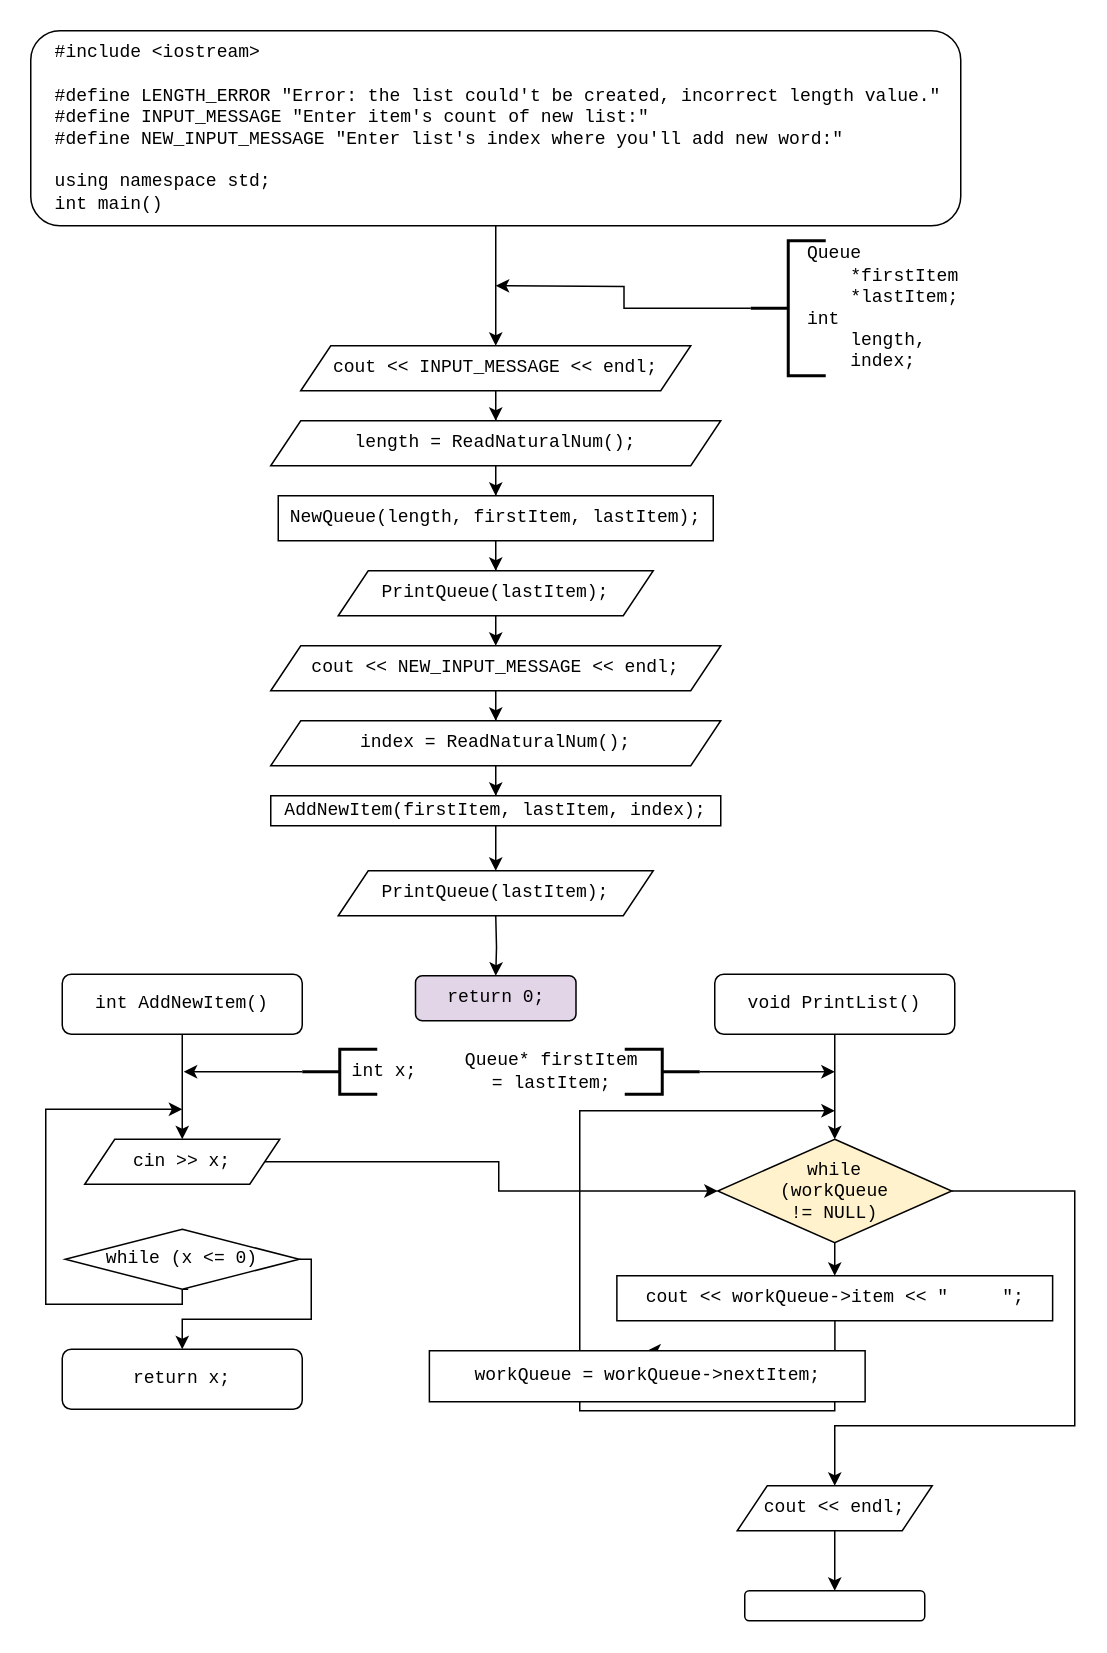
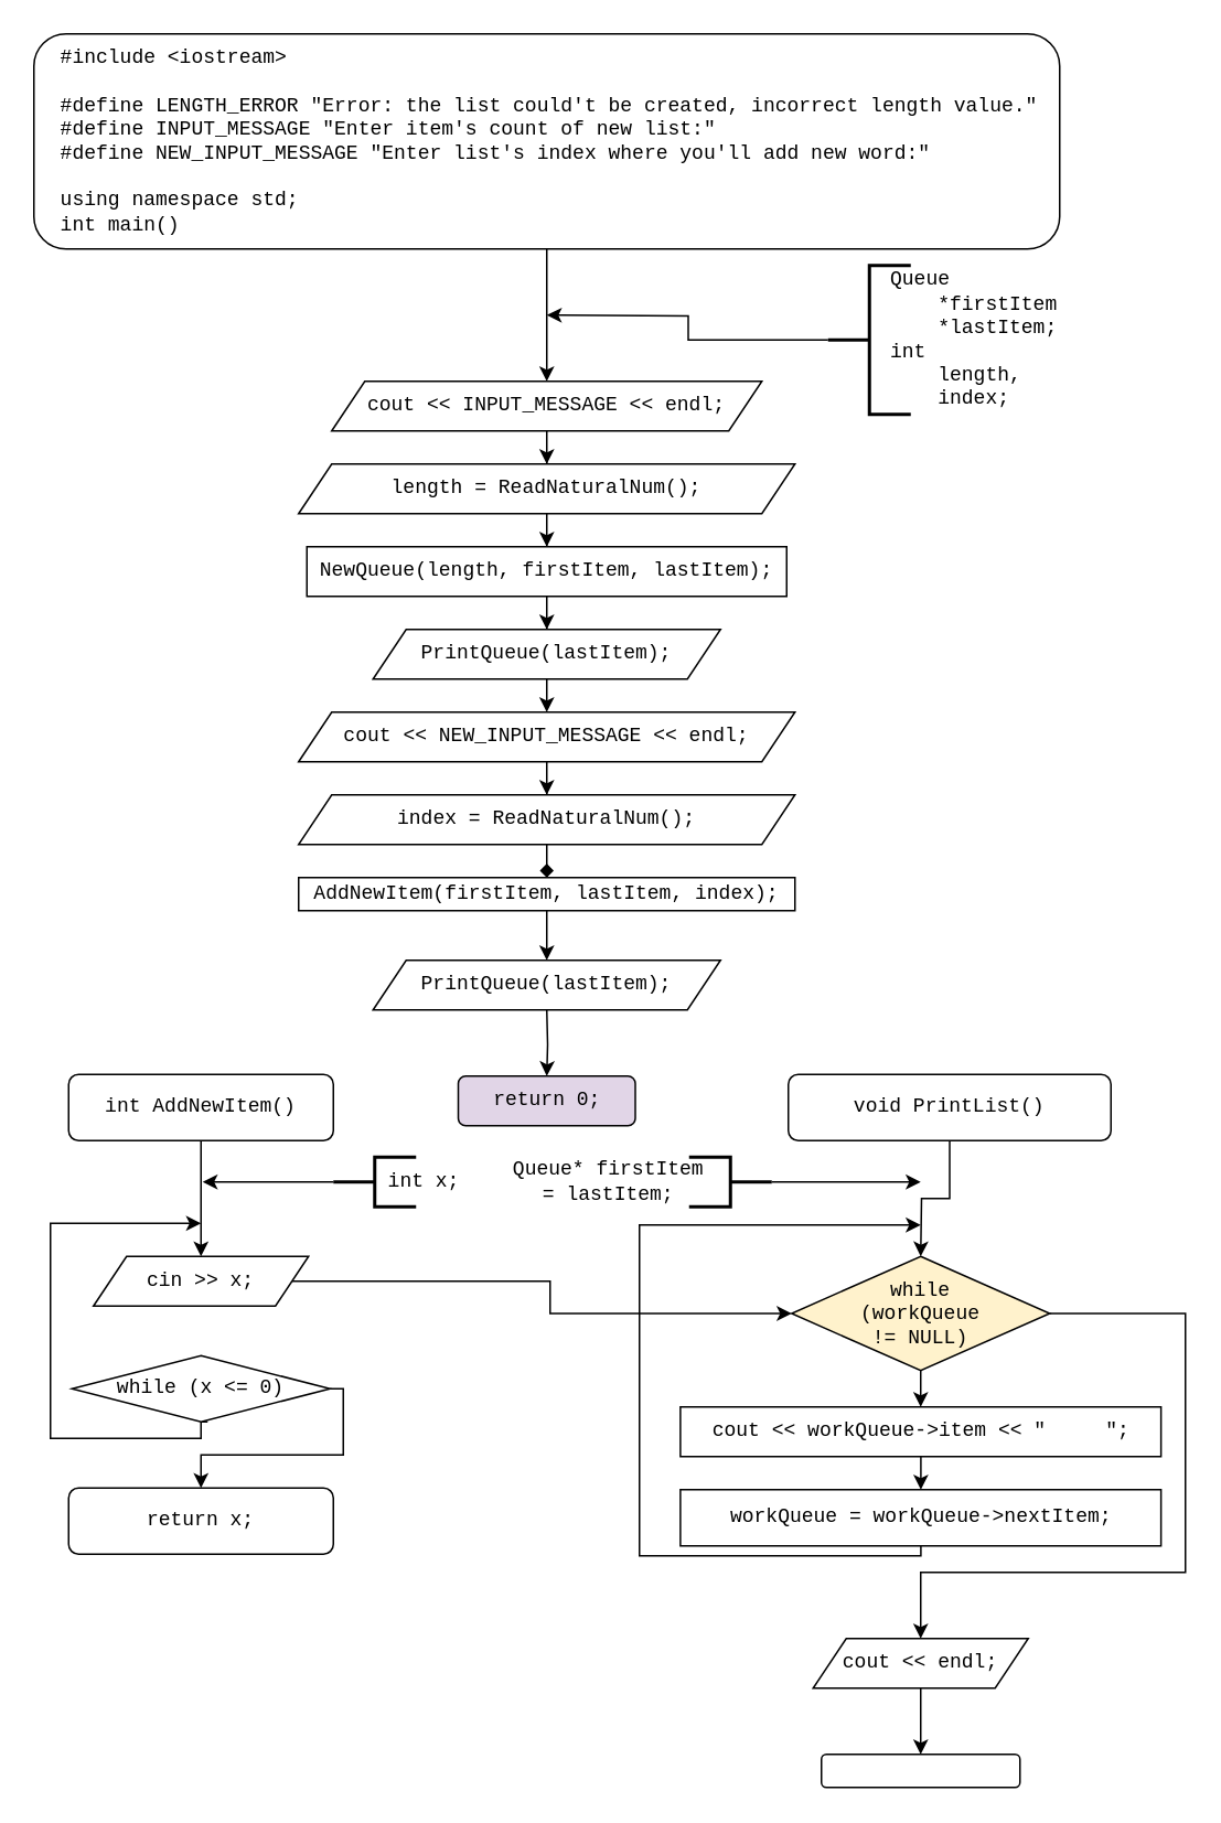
- <mxCell id="20" style="edgeStyle=orthogonalEdgeStyle;rounded=0;orthogonalLoop=1;jettySize=auto;html=1;entryX=0.5;entryY=0;entryDx=0;entryDy=0;" edge="1" parent="1" source="21" target="15"><mxGeometry relative="1" as="geometry" /></mxCell>
+ <mxCell id="20" style="edgeStyle=orthogonalEdgeStyle;rounded=0;orthogonalLoop=1;jettySize=auto;html=1;entryX=0.5;entryY=0;entryDx=0;entryDy=0;endArrow=diamond;" edge="1" parent="1" source="21" target="15"><mxGeometry relative="1" as="geometry" /></mxCell>
- <mxCell id="35" value="void PrintList()" style="rounded=1;whiteSpace=wrap;html=1;fontFamily=Courier New;" vertex="1" parent="1"><mxGeometry x="476" y="649" width="160" height="40" as="geometry" /></mxCell>
+ <mxCell id="35" value="void PrintList()" style="rounded=1;whiteSpace=wrap;html=1;fontFamily=Courier New;" vertex="1" parent="1"><mxGeometry x="476" y="649" width="195" height="40" as="geometry" /></mxCell>
- <mxCell id="49" value="workQueue = workQueue-&amp;gt;nextItem;" style="rounded=0;whiteSpace=wrap;html=1;fontFamily=Courier New;align=center;" vertex="1" parent="1"><mxGeometry x="285.75" y="900" width="290.5" height="34" as="geometry" /></mxCell>
+ <mxCell id="49" value="workQueue = workQueue-&amp;gt;nextItem;" style="rounded=0;whiteSpace=wrap;html=1;fontFamily=Courier New;align=center;" vertex="1" parent="1"><mxGeometry x="410.75" y="900" width="290.5" height="34" as="geometry" /></mxCell>
